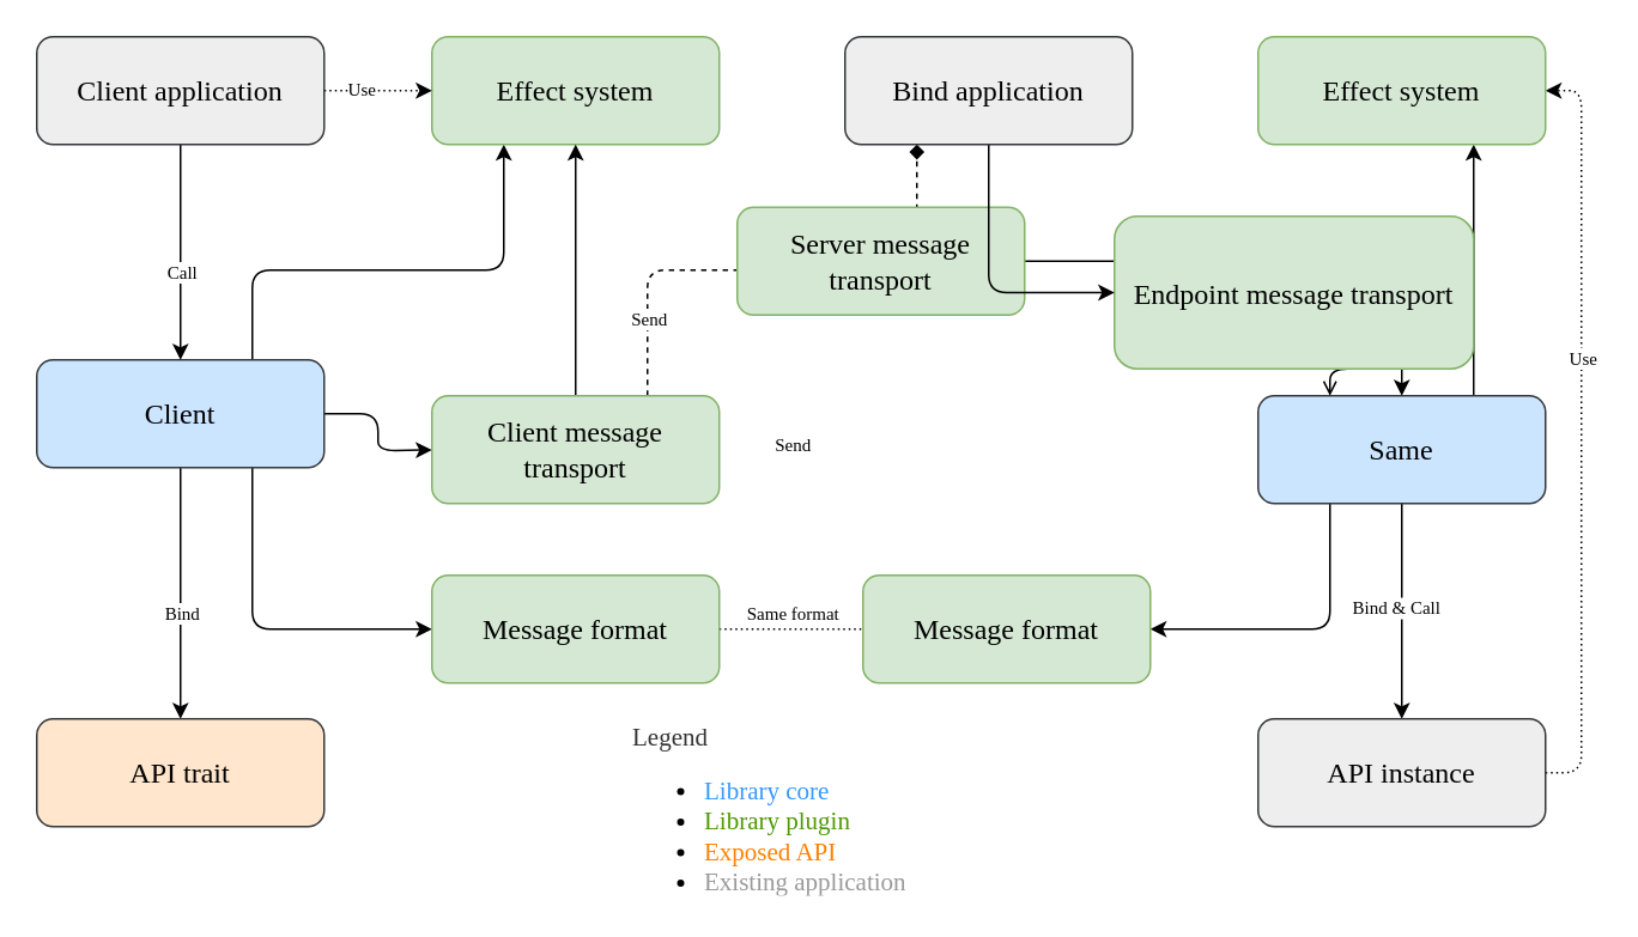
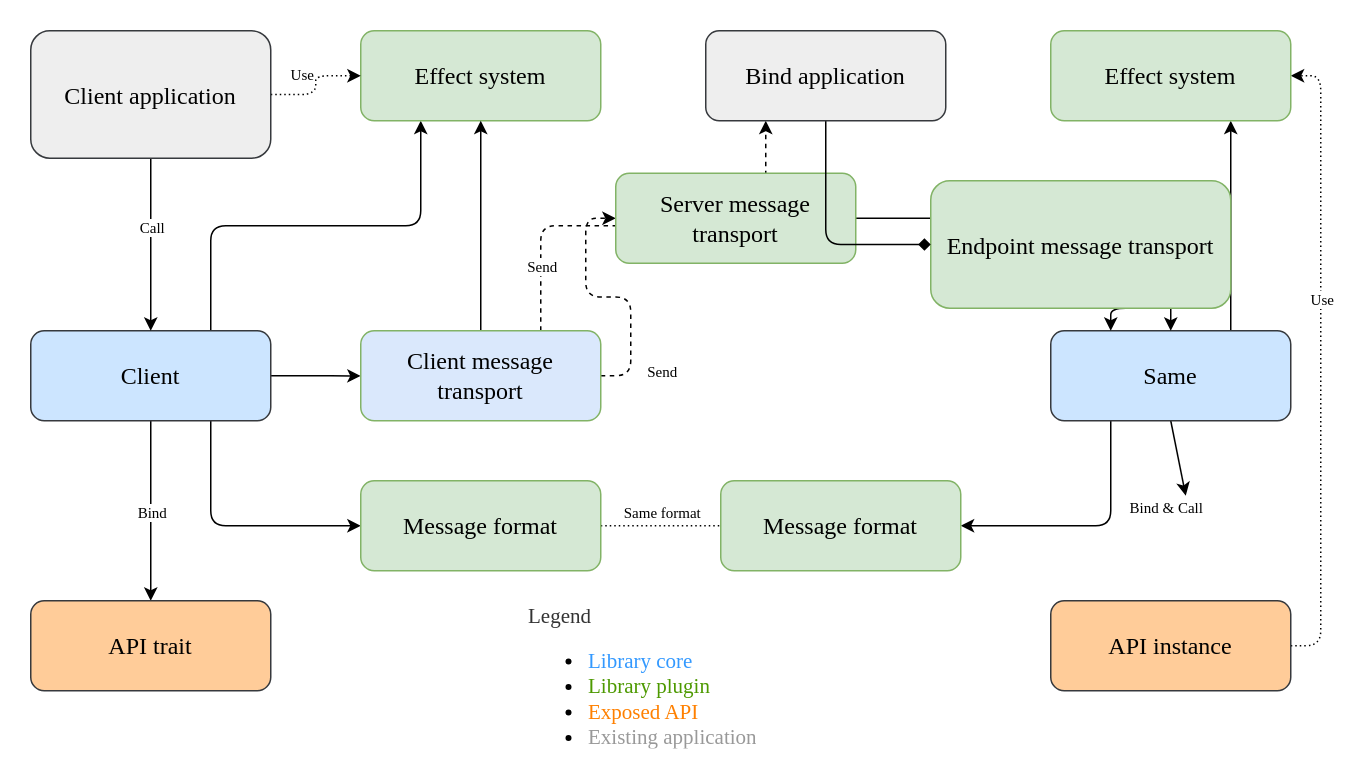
- <mxCell id="31" value="&lt;font style=&quot;font-size: 16px&quot;&gt;Client application&lt;/font&gt;" style="rounded=1;whiteSpace=wrap;html=1;fillColor=#eeeeee;strokeColor=#36393d;fontFamily=Verdana;fontSize=16;" parent="1" vertex="1"><mxGeometry x="20" y="20" width="160" height="60" as="geometry" /></mxCell>
+ <mxCell id="31" value="&lt;font style=&quot;font-size: 16px&quot;&gt;Client application&lt;/font&gt;" style="rounded=1;whiteSpace=wrap;html=1;fillColor=#eeeeee;strokeColor=#36393d;fontFamily=Verdana;fontSize=16;" parent="1" vertex="1"><mxGeometry x="20" y="20" width="160" height="85" as="geometry" /></mxCell>
- <mxCell id="17" style="edgeStyle=orthogonalEdgeStyle;rounded=1;orthogonalLoop=1;jettySize=auto;html=1;exitX=0.75;exitY=0;exitDx=0;exitDy=0;fontFamily=Verdana;fontSize=16;dashed=1;entryX=0.25;entryY=1;entryDx=0;entryDy=0;endArrow=diamond;" parent="1" source="19" target="28" edge="1"><mxGeometry relative="1" as="geometry"><Array as="points"><mxPoint x="360" y="150" /><mxPoint x="510" y="150" /></Array></mxGeometry></mxCell>
+ <mxCell id="17" style="edgeStyle=orthogonalEdgeStyle;rounded=1;orthogonalLoop=1;jettySize=auto;html=1;exitX=0.75;exitY=0;exitDx=0;exitDy=0;fontFamily=Verdana;fontSize=16;dashed=1;entryX=0.25;entryY=1;entryDx=0;entryDy=0;" parent="1" source="19" target="28" edge="1"><mxGeometry relative="1" as="geometry"><Array as="points"><mxPoint x="360" y="150" /><mxPoint x="510" y="150" /></Array></mxGeometry></mxCell>
- <mxCell id="27" style="edgeStyle=orthogonalEdgeStyle;rounded=1;orthogonalLoop=1;jettySize=auto;html=1;fontFamily=Verdana;fontSize=16;strokeColor=#000000;entryX=0;entryY=0.5;entryDx=0;entryDy=0;" parent="1" source="28" target="23" edge="1"><mxGeometry relative="1" as="geometry"><mxPoint x="660" y="120" as="targetPoint" /></mxGeometry></mxCell>
+ <mxCell id="27" style="edgeStyle=orthogonalEdgeStyle;rounded=1;orthogonalLoop=1;jettySize=auto;html=1;fontFamily=Verdana;fontSize=16;strokeColor=#000000;entryX=0;entryY=0.5;entryDx=0;entryDy=0;endArrow=diamond;" parent="1" source="28" target="23" edge="1"><mxGeometry relative="1" as="geometry"><mxPoint x="660" y="120" as="targetPoint" /></mxGeometry></mxCell>
+ <mxCell id="16" style="edgeStyle=orthogonalEdgeStyle;rounded=1;orthogonalLoop=1;jettySize=auto;html=1;exitX=1;exitY=0.5;exitDx=0;exitDy=0;entryX=0;entryY=0.5;entryDx=0;entryDy=0;fontFamily=Verdana;fontSize=16;dashed=1;" parent="1" source="19" target="21" edge="1"><mxGeometry relative="1" as="geometry" /></mxCell>
- <mxCell id="22" style="edgeStyle=orthogonalEdgeStyle;rounded=1;orthogonalLoop=1;jettySize=auto;html=1;exitX=0.75;exitY=1;exitDx=0;exitDy=0;entryX=0.25;entryY=0;entryDx=0;entryDy=0;fontFamily=Verdana;fontSize=16;strokeColor=#000000;endArrow=open;" parent="1" source="23" target="11" edge="1"><mxGeometry relative="1" as="geometry" /></mxCell>
+ <mxCell id="22" style="edgeStyle=orthogonalEdgeStyle;rounded=1;orthogonalLoop=1;jettySize=auto;html=1;exitX=0.75;exitY=1;exitDx=0;exitDy=0;entryX=0.25;entryY=0;entryDx=0;entryDy=0;fontFamily=Verdana;fontSize=16;strokeColor=#000000;" parent="1" source="23" target="11" edge="1"><mxGeometry relative="1" as="geometry" /></mxCell>
- <mxCell id="7" value="&lt;font style=&quot;font-size: 16px;&quot;&gt;Client&lt;/font&gt;" style="rounded=1;whiteSpace=wrap;html=1;fillColor=#cce5ff;strokeColor=#36393d;fontFamily=Verdana;fontSize=16;" parent="1" vertex="1"><mxGeometry x="20" y="200" width="160" height="60" as="geometry" /></mxCell>
+ <mxCell id="7" value="&lt;font style=&quot;font-size: 16px;&quot;&gt;Client&lt;/font&gt;" style="rounded=1;whiteSpace=wrap;html=1;fillColor=#cce5ff;strokeColor=#36393d;fontFamily=Verdana;fontSize=16;" parent="1" vertex="1"><mxGeometry x="20" y="220" width="160" height="60" as="geometry" /></mxCell>
- <mxCell id="19" value="&lt;font style=&quot;font-size: 16px&quot;&gt;Client message transport&lt;/font&gt;" style="rounded=1;whiteSpace=wrap;html=1;fillColor=#d5e8d4;strokeColor=#82b366;fontFamily=Verdana;fontSize=16;" parent="1" vertex="1"><mxGeometry x="240" y="220" width="160" height="60" as="geometry" /></mxCell>
+ <mxCell id="19" value="&lt;font style=&quot;font-size: 16px&quot;&gt;Client message transport&lt;/font&gt;" style="rounded=1;whiteSpace=wrap;html=1;fillColor=#dae8fc;strokeColor=#82b366;fontFamily=Verdana;fontSize=16;" parent="1" vertex="1"><mxGeometry x="240" y="220" width="160" height="60" as="geometry" /></mxCell>
- <mxCell id="8" style="edgeStyle=orthogonalEdgeStyle;rounded=1;orthogonalLoop=1;jettySize=auto;html=1;exitX=0.5;exitY=1;exitDx=0;exitDy=0;fontFamily=Verdana;fontSize=16;" parent="1" source="11" target="26" edge="1"><mxGeometry relative="1" as="geometry" /></mxCell>
+ <mxCell id="8" style="edgeStyle=orthogonalEdgeStyle;rounded=1;orthogonalLoop=1;jettySize=auto;html=1;exitX=0.5;exitY=1;exitDx=0;exitDy=0;fontFamily=Verdana;fontSize=16;" parent="1" source="11" target="35" edge="1"><mxGeometry relative="1" as="geometry" /></mxCell>
- <mxCell id="24" value="&lt;font style=&quot;font-size: 16px&quot;&gt;API trait&lt;/font&gt;" style="rounded=1;whiteSpace=wrap;html=1;fillColor=#ffe6cc;strokeColor=#36393d;fontFamily=Verdana;fontSize=16;" parent="1" vertex="1"><mxGeometry x="20" y="400" width="160" height="60" as="geometry" /></mxCell>
+ <mxCell id="24" value="&lt;font style=&quot;font-size: 16px&quot;&gt;API trait&lt;/font&gt;" style="rounded=1;whiteSpace=wrap;html=1;fillColor=#ffcc99;strokeColor=#36393d;fontFamily=Verdana;fontSize=16;" parent="1" vertex="1"><mxGeometry x="20" y="400" width="160" height="60" as="geometry" /></mxCell>
- <mxCell id="26" value="&lt;font style=&quot;font-size: 16px&quot;&gt;API instance&lt;/font&gt;" style="rounded=1;whiteSpace=wrap;html=1;fillColor=#eeeeee;strokeColor=#36393d;fontFamily=Verdana;fontSize=16;" parent="1" vertex="1"><mxGeometry x="700" y="400" width="160" height="60" as="geometry" /></mxCell>
+ <mxCell id="26" value="&lt;font style=&quot;font-size: 16px&quot;&gt;API instance&lt;/font&gt;" style="rounded=1;whiteSpace=wrap;html=1;fillColor=#ffcc99;strokeColor=#36393d;fontFamily=Verdana;fontSize=16;" parent="1" vertex="1"><mxGeometry x="700" y="400" width="160" height="60" as="geometry" /></mxCell>
